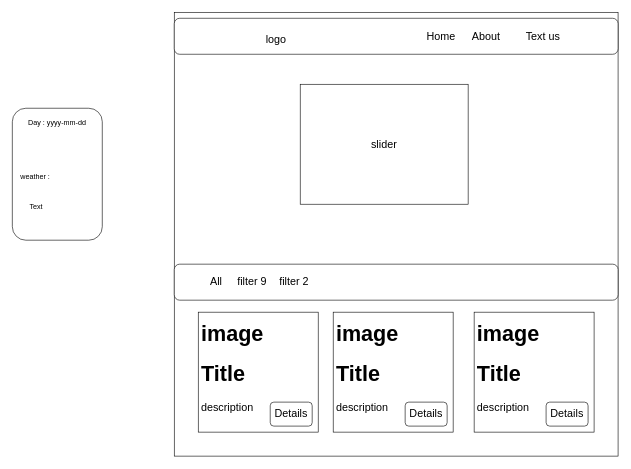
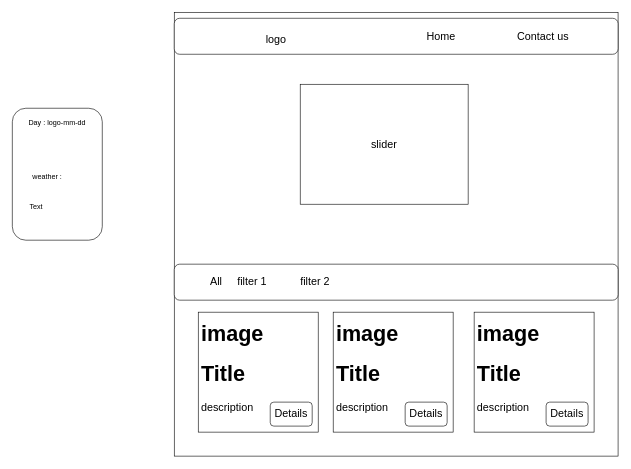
- <mxCell id="5" value="About" style="text;html=1;strokeColor=none;fillColor=none;align=center;verticalAlign=middle;whiteSpace=wrap;rounded=0;fontSize=18;" parent="1" vertex="1"><mxGeometry x="780" y="45" width="60" height="30" as="geometry" /></mxCell>
- <mxCell id="4" value="Text us" style="text;html=1;strokeColor=none;fillColor=none;align=center;verticalAlign=middle;whiteSpace=wrap;rounded=0;fontSize=18;" parent="1" vertex="1"><mxGeometry x="860" y="45" width="90" height="30" as="geometry" /></mxCell>
+ <mxCell id="4" value="Contact us" style="text;html=1;strokeColor=none;fillColor=none;align=center;verticalAlign=middle;whiteSpace=wrap;rounded=0;fontSize=18;" parent="1" vertex="1"><mxGeometry x="860" y="45" width="90" height="30" as="geometry" /></mxCell>
- <mxCell id="26" value="Day : yyyy-mm-dd" style="text;html=1;strokeColor=none;fillColor=none;align=center;verticalAlign=middle;whiteSpace=wrap;rounded=0;" vertex="1" parent="1"><mxGeometry x="30" y="190" width="130" height="30" as="geometry" /></mxCell>
+ <mxCell id="26" value="Day : logo-mm-dd" style="text;html=1;strokeColor=none;fillColor=none;align=center;verticalAlign=middle;whiteSpace=wrap;rounded=0;" vertex="1" parent="1"><mxGeometry x="30" y="190" width="130" height="30" as="geometry" /></mxCell>
- <mxCell id="27" value="weather :&amp;nbsp;" style="text;html=1;strokeColor=none;fillColor=none;align=center;verticalAlign=middle;whiteSpace=wrap;rounded=0;" vertex="1" parent="1"><mxGeometry x="30" y="280" width="60" height="30" as="geometry" /></mxCell>
+ <mxCell id="27" value="weather :&amp;nbsp;" style="text;html=1;strokeColor=none;fillColor=none;align=center;verticalAlign=middle;whiteSpace=wrap;rounded=0;" vertex="1" parent="1"><mxGeometry x="50" y="280" width="60" height="30" as="geometry" /></mxCell>
- <mxCell id="11" value="filter 9" style="text;html=1;strokeColor=none;fillColor=none;align=center;verticalAlign=middle;whiteSpace=wrap;rounded=0;fontSize=18;" parent="1" vertex="1"><mxGeometry x="390" y="455" width="60" height="30" as="geometry" /></mxCell>
+ <mxCell id="11" value="filter 1" style="text;html=1;strokeColor=none;fillColor=none;align=center;verticalAlign=middle;whiteSpace=wrap;rounded=0;fontSize=18;" parent="1" vertex="1"><mxGeometry x="390" y="455" width="60" height="30" as="geometry" /></mxCell>
- <mxCell id="12" value="filter 2" style="text;html=1;strokeColor=none;fillColor=none;align=center;verticalAlign=middle;whiteSpace=wrap;rounded=0;fontSize=18;" parent="1" vertex="1"><mxGeometry x="460" y="455" width="60" height="30" as="geometry" /></mxCell>
+ <mxCell id="12" value="filter 2" style="text;html=1;strokeColor=none;fillColor=none;align=center;verticalAlign=middle;whiteSpace=wrap;rounded=0;fontSize=18;" parent="1" vertex="1"><mxGeometry x="495" y="455" width="60" height="30" as="geometry" /></mxCell>
